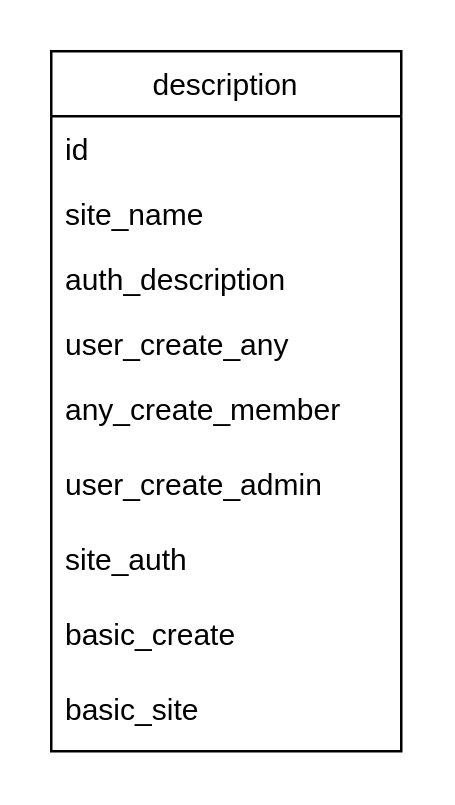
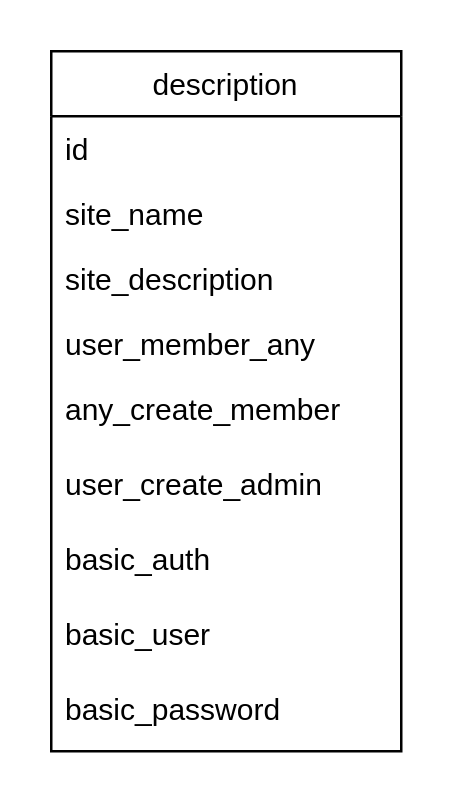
- <mxCell id="5" value="auth_description" style="text;strokeColor=none;fillColor=none;align=left;verticalAlign=top;spacingLeft=4;spacingRight=4;overflow=hidden;rotatable=0;points=[[0,0.5],[1,0.5]];portConstraint=eastwest;" vertex="1" parent="2"><mxGeometry y="78" width="140" height="26" as="geometry" /></mxCell>
+ <mxCell id="5" value="site_description" style="text;strokeColor=none;fillColor=none;align=left;verticalAlign=top;spacingLeft=4;spacingRight=4;overflow=hidden;rotatable=0;points=[[0,0.5],[1,0.5]];portConstraint=eastwest;" vertex="1" parent="2"><mxGeometry y="78" width="140" height="26" as="geometry" /></mxCell>
- <mxCell id="6" value="user_create_any" style="text;strokeColor=none;fillColor=none;align=left;verticalAlign=top;spacingLeft=4;spacingRight=4;overflow=hidden;rotatable=0;points=[[0,0.5],[1,0.5]];portConstraint=eastwest;" vertex="1" parent="2"><mxGeometry y="104" width="140" height="26" as="geometry" /></mxCell>
+ <mxCell id="6" value="user_member_any" style="text;strokeColor=none;fillColor=none;align=left;verticalAlign=top;spacingLeft=4;spacingRight=4;overflow=hidden;rotatable=0;points=[[0,0.5],[1,0.5]];portConstraint=eastwest;" vertex="1" parent="2"><mxGeometry y="104" width="140" height="26" as="geometry" /></mxCell>
- <mxCell id="9" value="site_auth" style="text;strokeColor=none;fillColor=none;align=left;verticalAlign=top;spacingLeft=4;spacingRight=4;overflow=hidden;rotatable=0;points=[[0,0.5],[1,0.5]];portConstraint=eastwest;" vertex="1" parent="2"><mxGeometry y="190" width="140" height="30" as="geometry" /></mxCell>
+ <mxCell id="9" value="basic_auth" style="text;strokeColor=none;fillColor=none;align=left;verticalAlign=top;spacingLeft=4;spacingRight=4;overflow=hidden;rotatable=0;points=[[0,0.5],[1,0.5]];portConstraint=eastwest;" vertex="1" parent="2"><mxGeometry y="190" width="140" height="30" as="geometry" /></mxCell>
- <mxCell id="10" value="basic_create" style="text;strokeColor=none;fillColor=none;align=left;verticalAlign=top;spacingLeft=4;spacingRight=4;overflow=hidden;rotatable=0;points=[[0,0.5],[1,0.5]];portConstraint=eastwest;" vertex="1" parent="2"><mxGeometry y="220" width="140" height="30" as="geometry" /></mxCell>
+ <mxCell id="10" value="basic_user" style="text;strokeColor=none;fillColor=none;align=left;verticalAlign=top;spacingLeft=4;spacingRight=4;overflow=hidden;rotatable=0;points=[[0,0.5],[1,0.5]];portConstraint=eastwest;" vertex="1" parent="2"><mxGeometry y="220" width="140" height="30" as="geometry" /></mxCell>
- <mxCell id="11" value="basic_site" style="text;strokeColor=none;fillColor=none;align=left;verticalAlign=top;spacingLeft=4;spacingRight=4;overflow=hidden;rotatable=0;points=[[0,0.5],[1,0.5]];portConstraint=eastwest;" vertex="1" parent="2"><mxGeometry y="250" width="140" height="30" as="geometry" /></mxCell>
+ <mxCell id="11" value="basic_password" style="text;strokeColor=none;fillColor=none;align=left;verticalAlign=top;spacingLeft=4;spacingRight=4;overflow=hidden;rotatable=0;points=[[0,0.5],[1,0.5]];portConstraint=eastwest;" vertex="1" parent="2"><mxGeometry y="250" width="140" height="30" as="geometry" /></mxCell>
